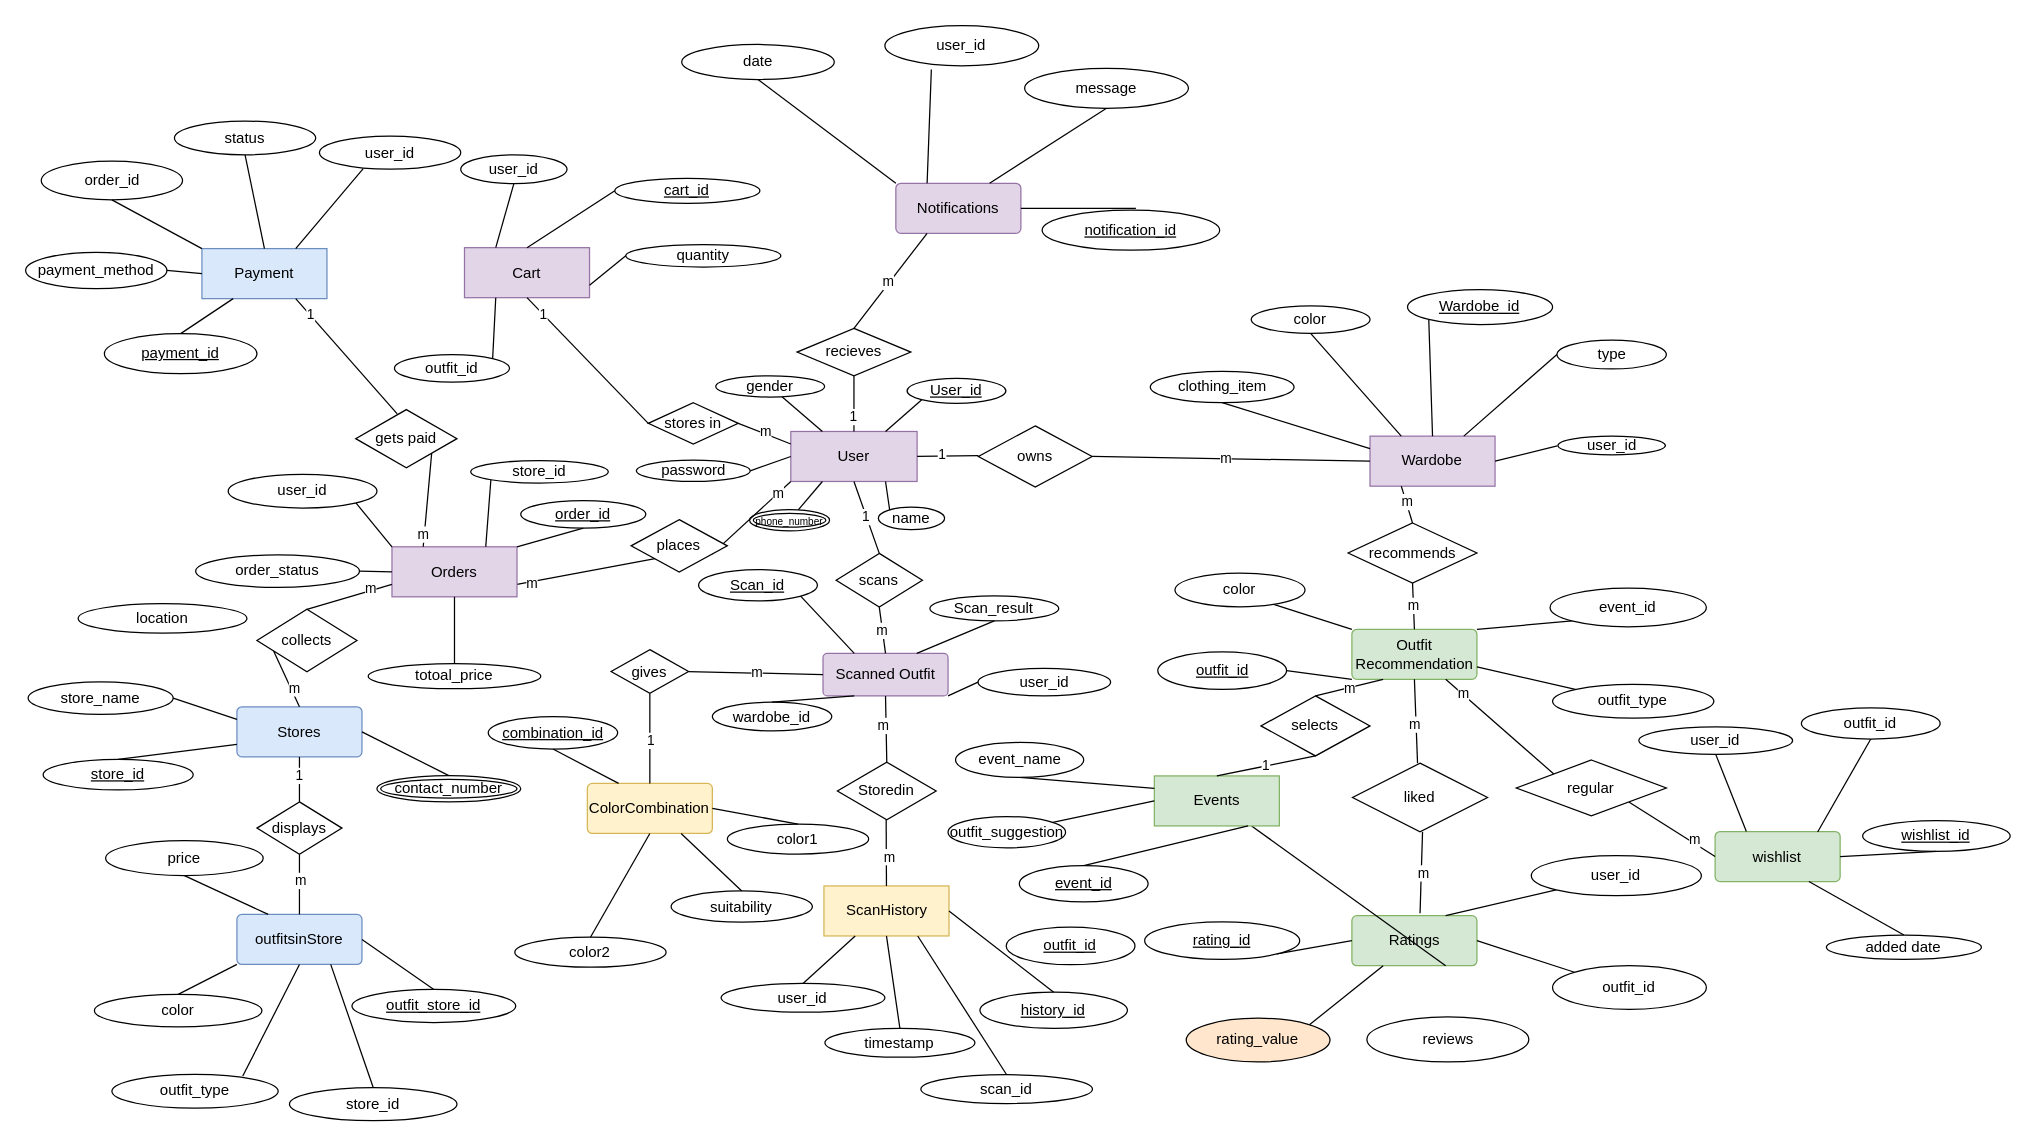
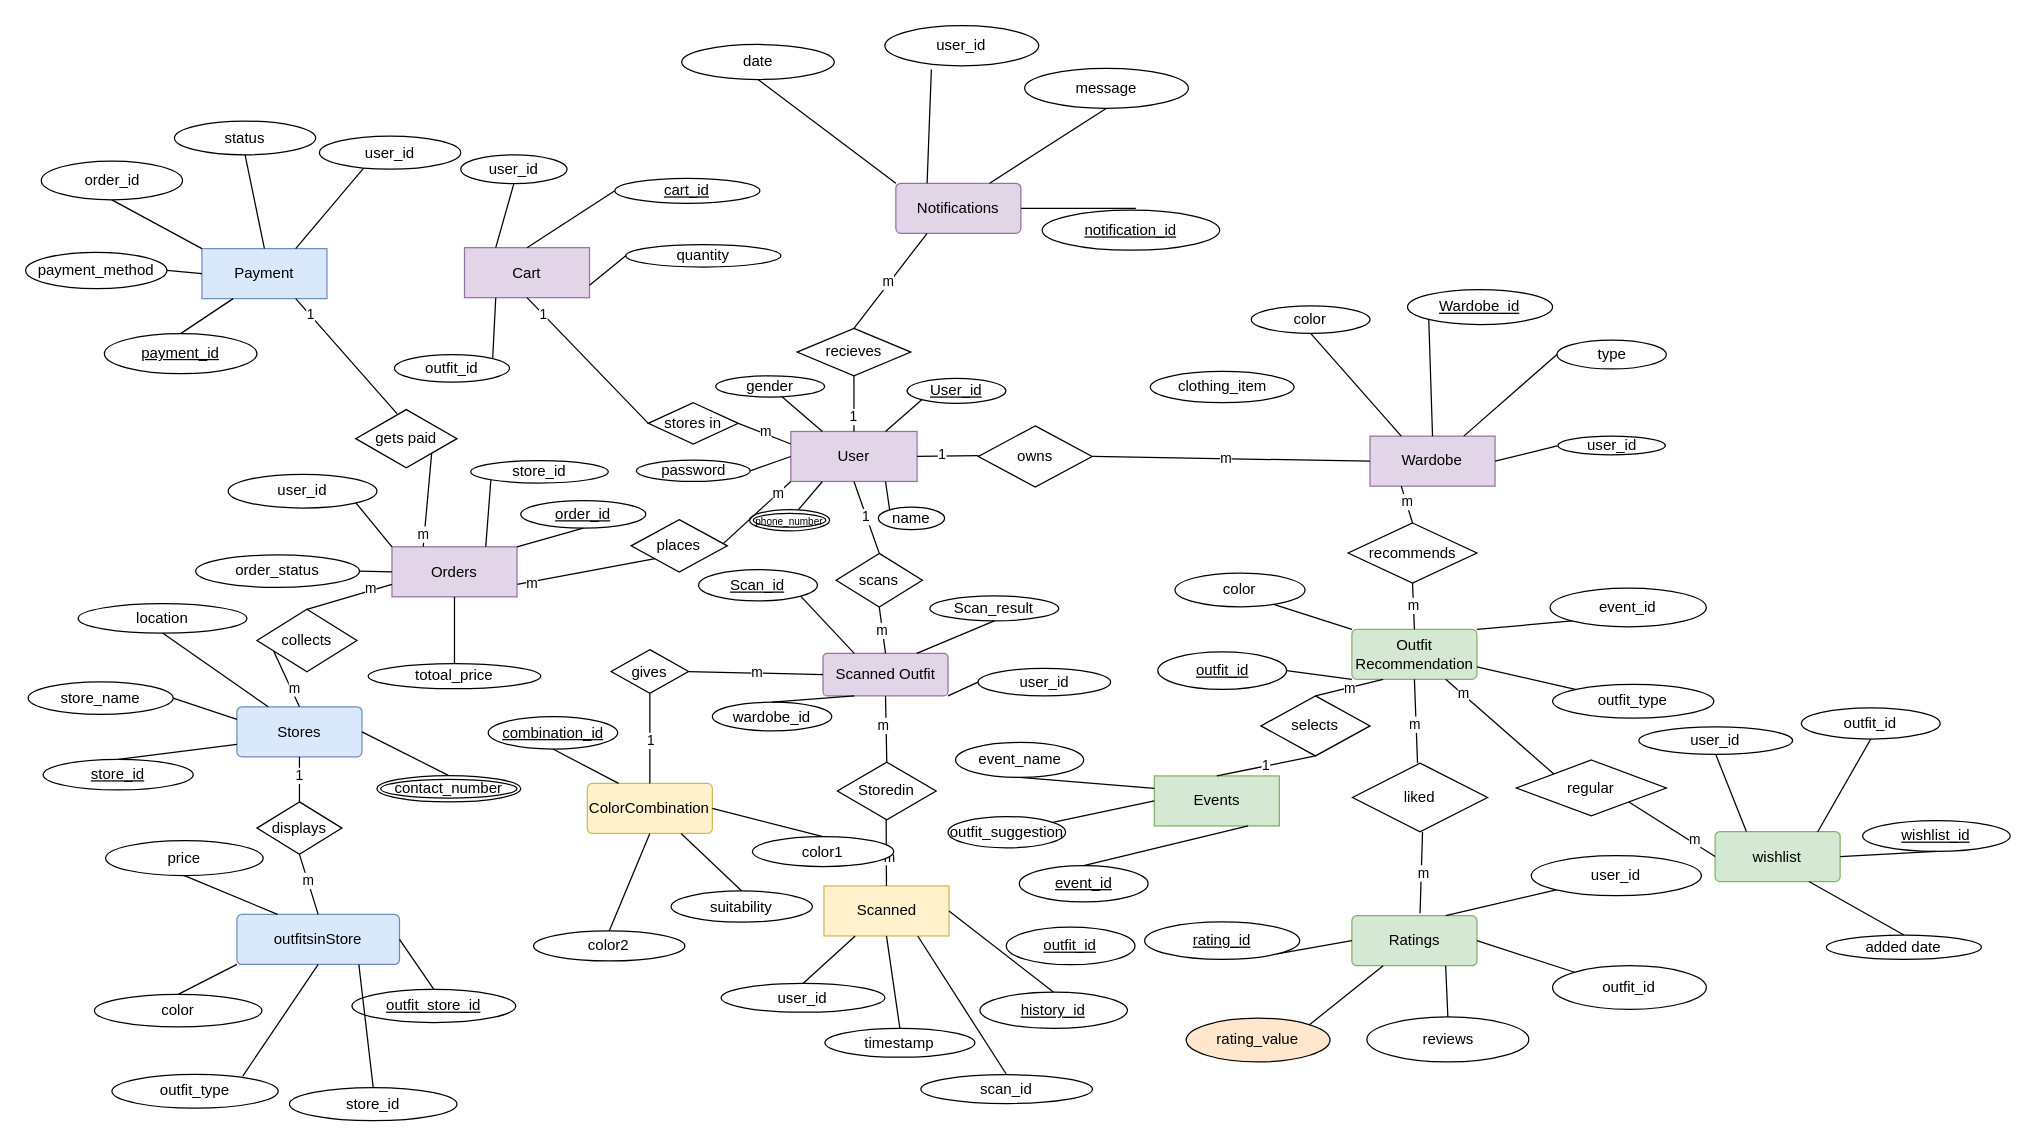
- <mxCell id="213" value="" style="endArrow=none;html=1;rounded=0;exitX=0.5;exitY=1;exitDx=0;exitDy=0;entryX=0;entryY=0.25;entryDx=0;entryDy=0;" parent="1" source="154" target="149" edge="1"><mxGeometry relative="1" as="geometry"><mxPoint x="1240" y="388" as="sourcePoint" /><mxPoint x="1400" y="388" as="targetPoint" /></mxGeometry></mxCell>
+ <mxCell id="103" value="" style="endArrow=none;html=1;rounded=0;exitX=0.5;exitY=1;exitDx=0;exitDy=0;entryX=0.25;entryY=0;entryDx=0;entryDy=0;" parent="1" source="97" target="79" edge="1"><mxGeometry relative="1" as="geometry"><mxPoint x="421" y="654.75" as="sourcePoint" /><mxPoint x="581" y="654.75" as="targetPoint" /></mxGeometry></mxCell>
- <mxCell id="70" value="color1" style="ellipse;whiteSpace=wrap;html=1;align=center;" parent="1" vertex="1"><mxGeometry x="581.25" y="658.5" width="113" height="24" as="geometry" /></mxCell>
+ <mxCell id="70" value="color1" style="ellipse;whiteSpace=wrap;html=1;align=center;" parent="1" vertex="1"><mxGeometry x="601.25" y="668.5" width="113" height="24" as="geometry" /></mxCell>
- <mxCell id="179" value="" style="endArrow=none;html=1;rounded=0;exitX=0.75;exitY=1;exitDx=0;exitDy=0;" parent="1" source="161" target="200" edge="1"><mxGeometry relative="1" as="geometry"><mxPoint x="907.25" y="751.22" as="sourcePoint" /><mxPoint x="1153.25" y="834.75" as="targetPoint" /></mxGeometry></mxCell>
+ <mxCell id="179" value="" style="endArrow=none;html=1;rounded=0;exitX=0.75;exitY=1;exitDx=0;exitDy=0;entryX=0.5;entryY=0;entryDx=0;entryDy=0;" parent="1" source="161" target="184" edge="1"><mxGeometry relative="1" as="geometry"><mxPoint x="907.25" y="751.22" as="sourcePoint" /><mxPoint x="1153.25" y="834.75" as="targetPoint" /></mxGeometry></mxCell>
- <mxCell id="35" value="ScanHistory" style="whiteSpace=wrap;html=1;align=center;fillColor=#fff2cc;strokeColor=#d6b656;" parent="1" vertex="1"><mxGeometry x="658.5" y="708" width="100" height="40" as="geometry" /></mxCell>
+ <mxCell id="35" value="Scanned" style="whiteSpace=wrap;html=1;align=center;fillColor=#fff2cc;strokeColor=#d6b656;" parent="1" vertex="1"><mxGeometry x="658.5" y="708" width="100" height="40" as="geometry" /></mxCell>
- <mxCell id="81" value="outfitsinStore" style="rounded=1;arcSize=10;whiteSpace=wrap;html=1;align=center;fillColor=#dae8fc;strokeColor=#6c8ebf;" parent="1" vertex="1"><mxGeometry x="189" y="730.75" width="100" height="40" as="geometry" /></mxCell>
+ <mxCell id="81" value="outfitsinStore" style="rounded=1;arcSize=10;whiteSpace=wrap;html=1;align=center;fillColor=#dae8fc;strokeColor=#6c8ebf;" parent="1" vertex="1"><mxGeometry x="189" y="730.75" width="130" height="40" as="geometry" /></mxCell>
- <mxCell id="69" value="color2" style="ellipse;whiteSpace=wrap;html=1;align=center;" parent="1" vertex="1"><mxGeometry x="411.25" y="749" width="121" height="24" as="geometry" /></mxCell>
+ <mxCell id="69" value="color2" style="ellipse;whiteSpace=wrap;html=1;align=center;" parent="1" vertex="1"><mxGeometry x="426.25" y="744" width="121" height="24" as="geometry" /></mxCell>
